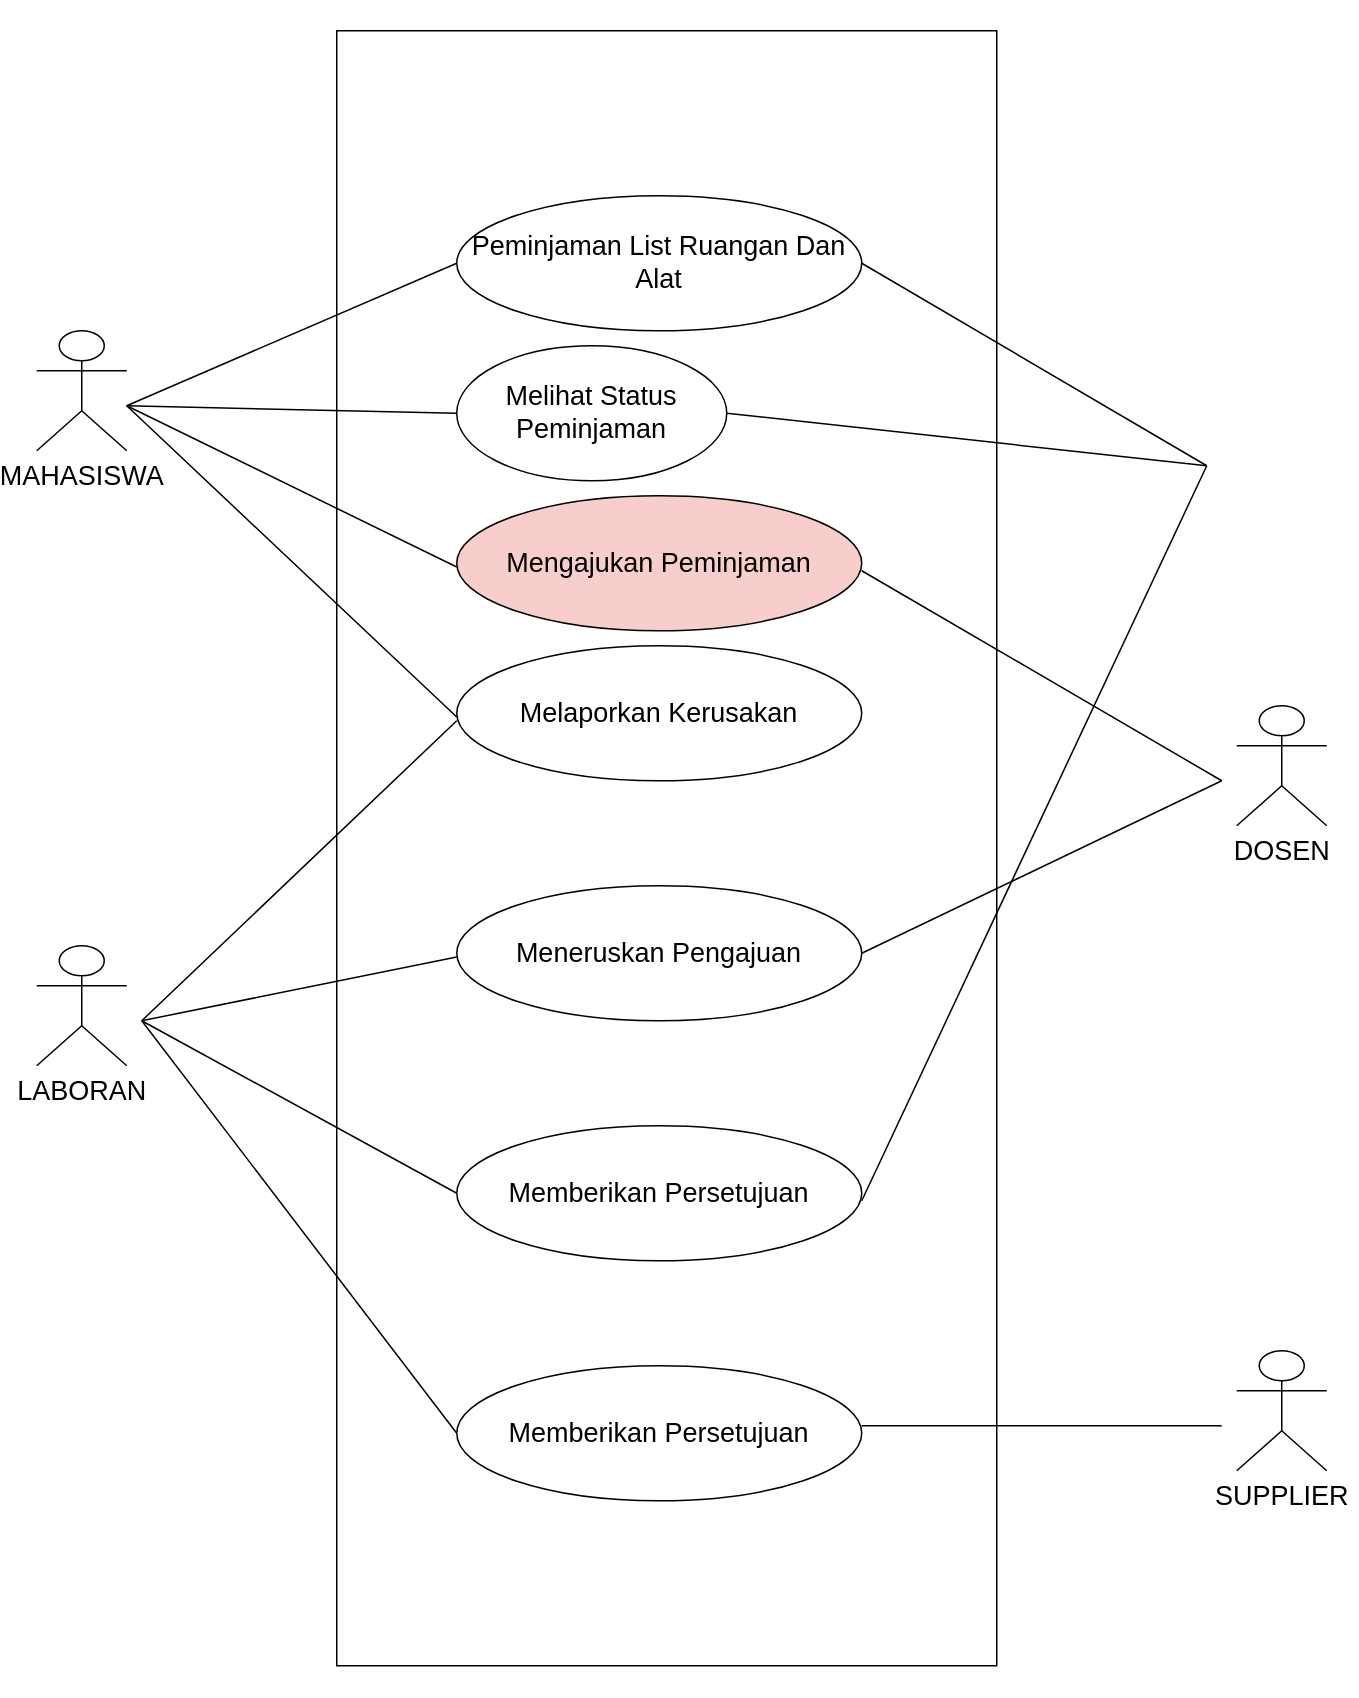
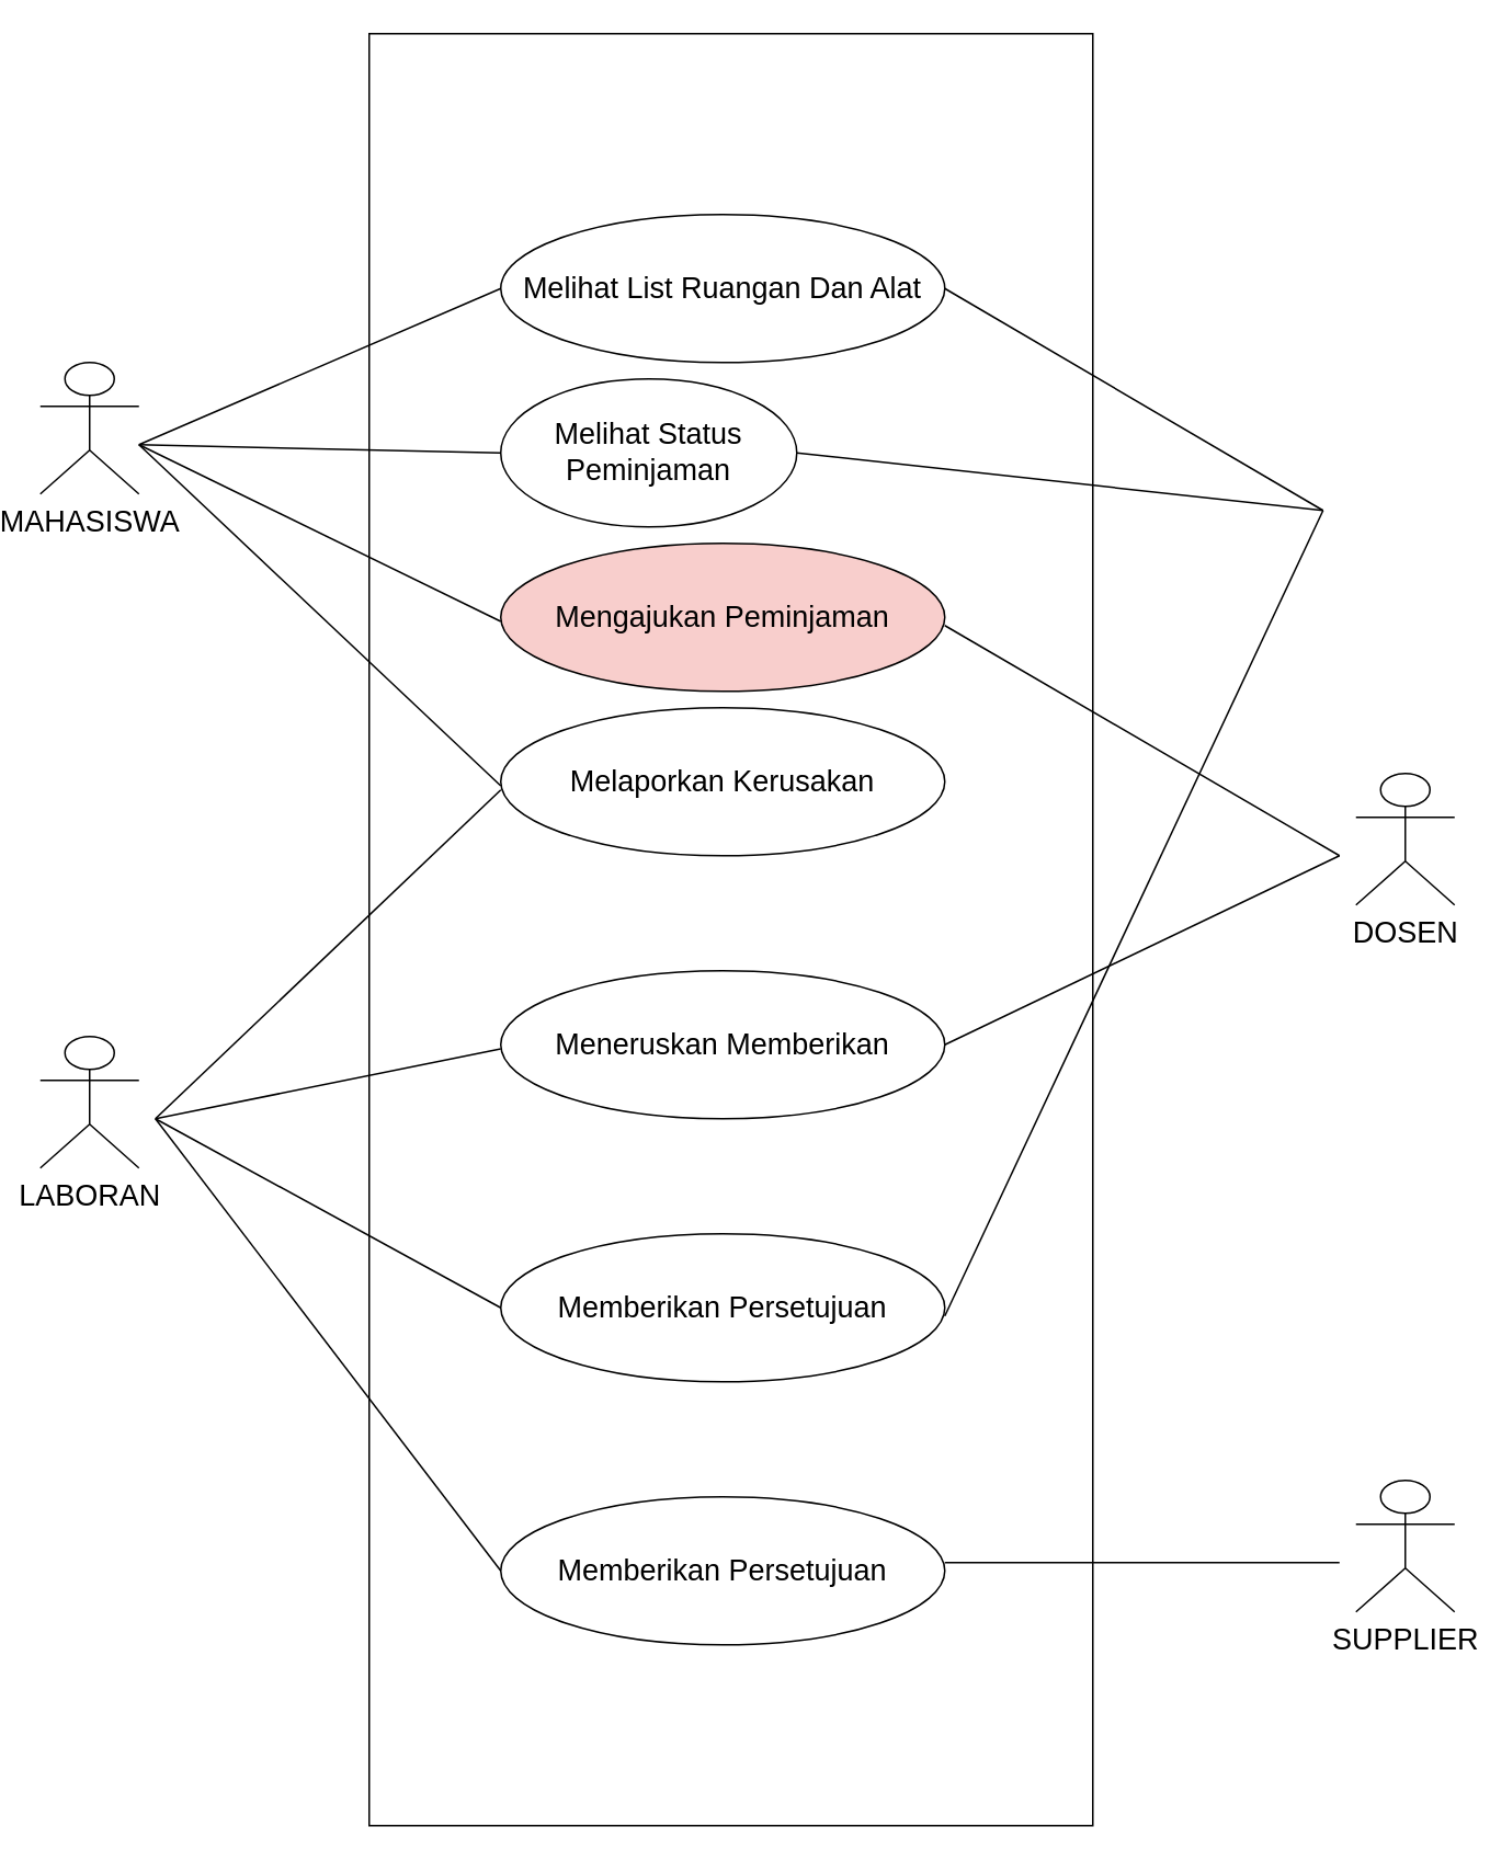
- <mxCell id="4" value="Peminjaman List Ruangan Dan Alat" style="ellipse;whiteSpace=wrap;html=1;fontSize=18;" vertex="1" parent="1"><mxGeometry x="300" y="130" width="270" height="90" as="geometry" /></mxCell>
+ <mxCell id="4" value="Melihat List Ruangan Dan Alat" style="ellipse;whiteSpace=wrap;html=1;fontSize=18;" vertex="1" parent="1"><mxGeometry x="300" y="130" width="270" height="90" as="geometry" /></mxCell>
- <mxCell id="7" value="Meneruskan Pengajuan" style="ellipse;whiteSpace=wrap;html=1;fontSize=18;" vertex="1" parent="1"><mxGeometry x="300" y="590" width="270" height="90" as="geometry" /></mxCell>
+ <mxCell id="7" value="Meneruskan Memberikan" style="ellipse;whiteSpace=wrap;html=1;fontSize=18;" vertex="1" parent="1"><mxGeometry x="300" y="590" width="270" height="90" as="geometry" /></mxCell>
